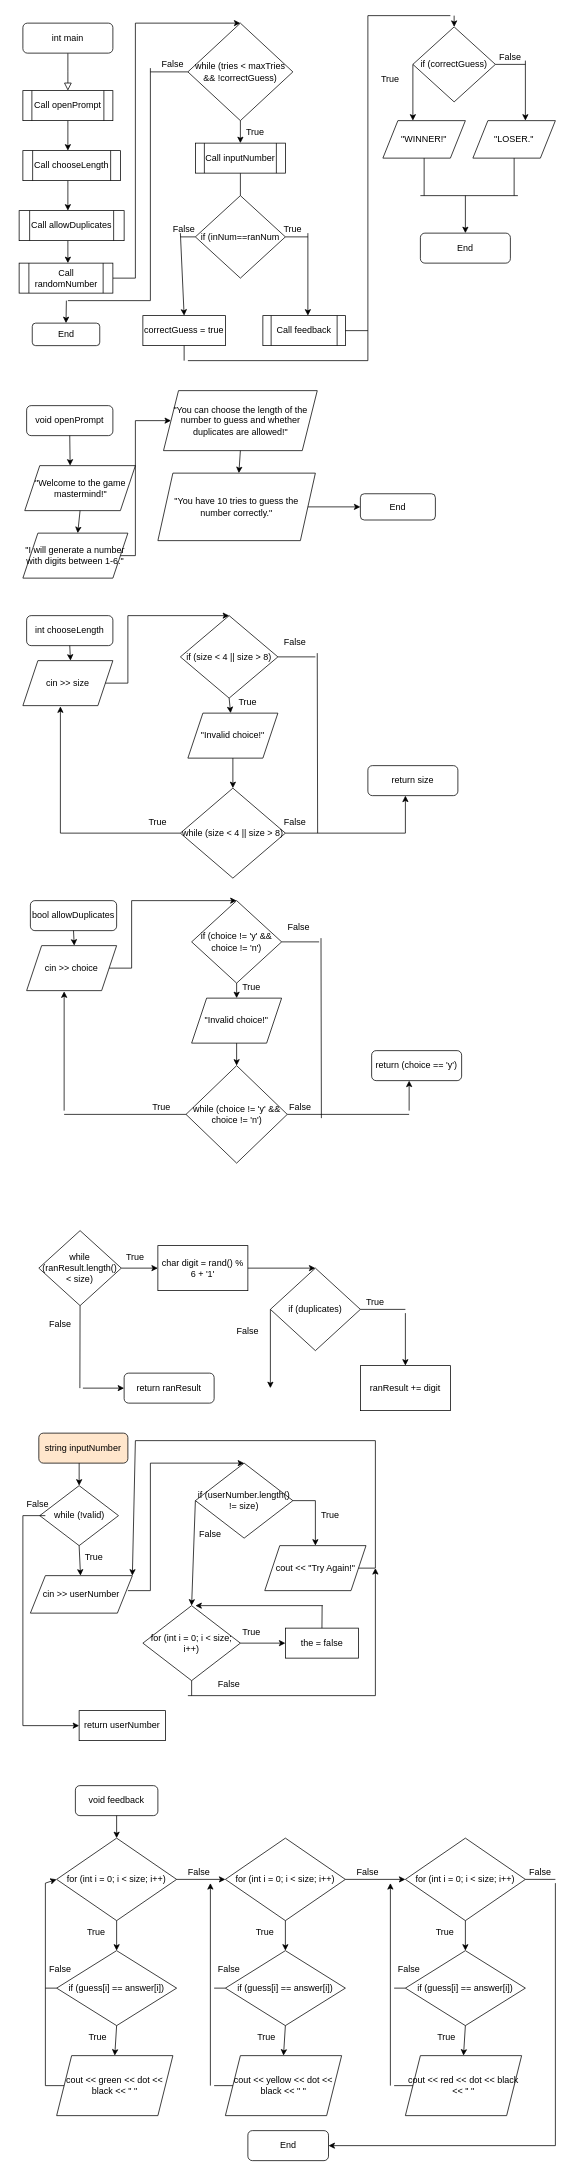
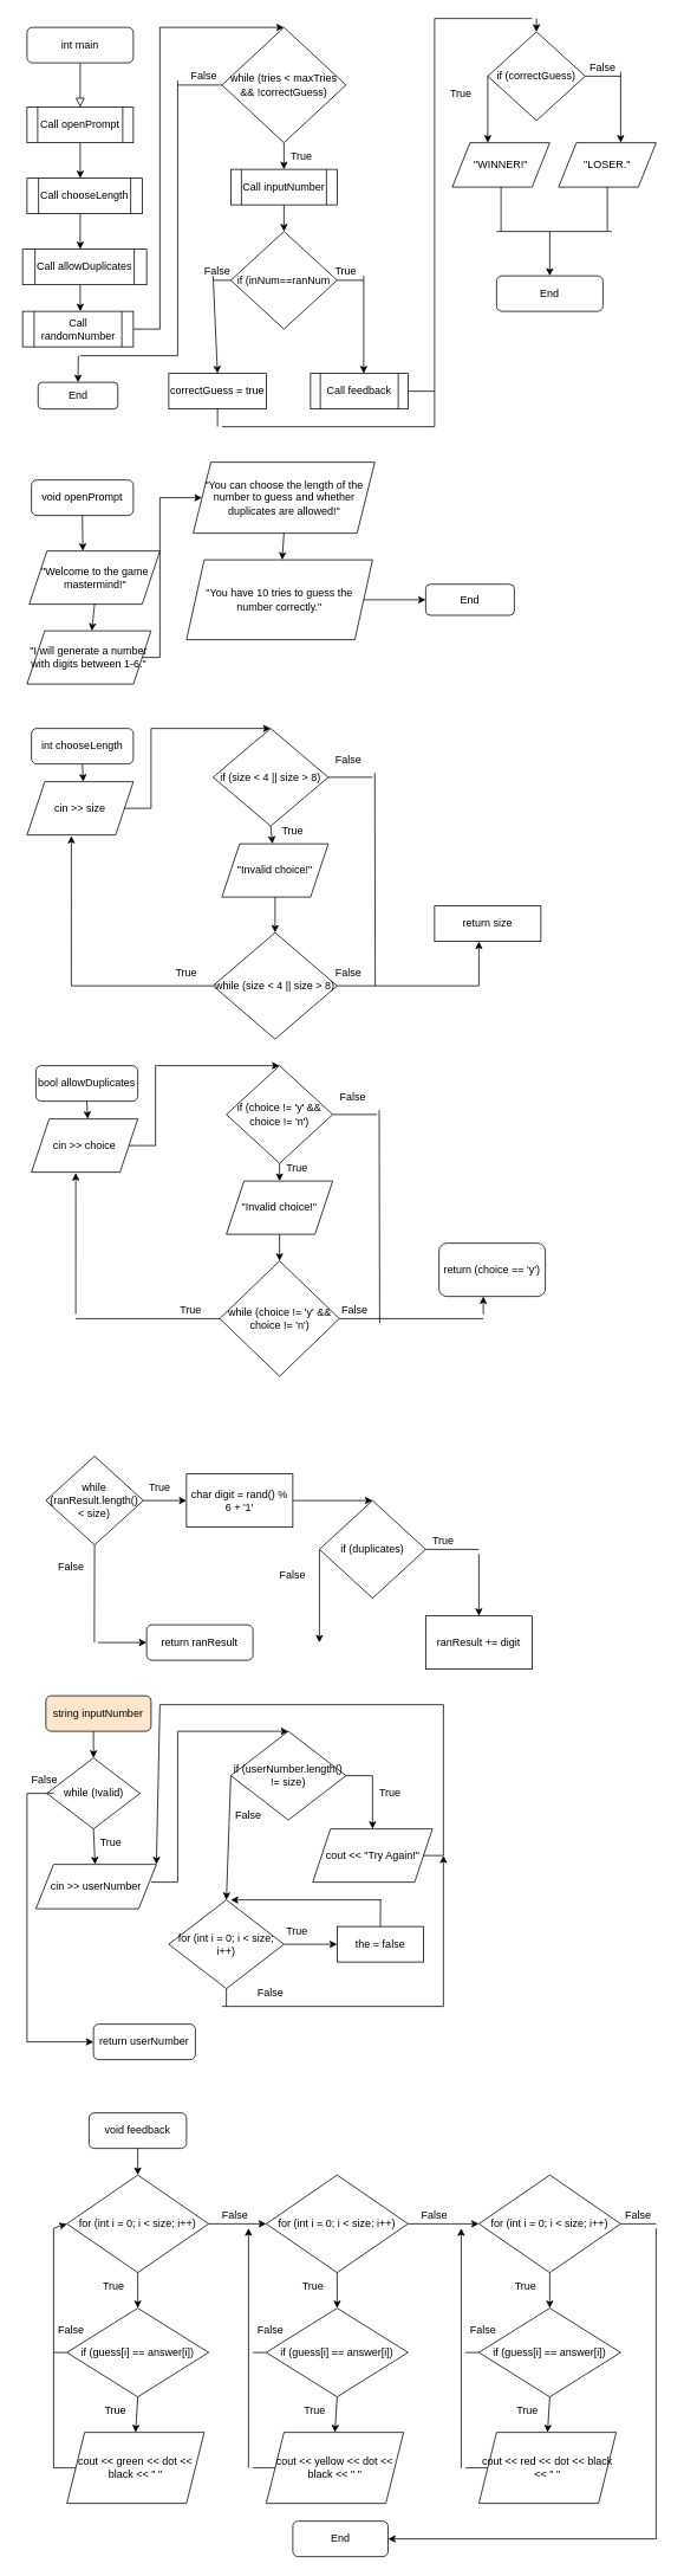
- <mxCell id="13" value="" style="endArrow=none;html=1;rounded=0;exitX=0.5;exitY=1;exitDx=0;exitDy=0;" edge="1" parent="1" source="20" target="14"><mxGeometry width="50" height="50" relative="1" as="geometry"><mxPoint x="320" y="230" as="sourcePoint" /><mxPoint x="320" y="260" as="targetPoint" /></mxGeometry></mxCell>
+ <mxCell id="13" value="" style="endArrow=classic;html=1;rounded=0;exitX=0.5;exitY=1;exitDx=0;exitDy=0;" edge="1" parent="1" source="20" target="14"><mxGeometry width="50" height="50" relative="1" as="geometry"><mxPoint x="320" y="230" as="sourcePoint" /><mxPoint x="320" y="260" as="targetPoint" /></mxGeometry></mxCell>
- <mxCell id="81" value="return size" style="rounded=1;whiteSpace=wrap;html=1;" vertex="1" parent="1"><mxGeometry x="490" y="1020" width="120" height="40" as="geometry" /></mxCell>
+ <mxCell id="81" value="return size" style="whiteSpace=wrap;html=1;rounded=0;" vertex="1" parent="1"><mxGeometry x="490" y="1020" width="120" height="40" as="geometry" /></mxCell>
- <mxCell id="101" value="return (choice == 'y')" style="rounded=1;whiteSpace=wrap;html=1;" vertex="1" parent="1"><mxGeometry x="495" y="1400" width="120" height="40" as="geometry" /></mxCell>
+ <mxCell id="101" value="return (choice == 'y')" style="rounded=1;whiteSpace=wrap;html=1;" vertex="1" parent="1"><mxGeometry x="495" y="1400" width="120" height="60" as="geometry" /></mxCell>
- <mxCell id="156" value="return userNumber" style="whiteSpace=wrap;html=1;rounded=0;" vertex="1" parent="1"><mxGeometry x="105" y="2280" width="115" height="40" as="geometry" /></mxCell>
+ <mxCell id="156" value="return userNumber" style="rounded=1;whiteSpace=wrap;html=1;" vertex="1" parent="1"><mxGeometry x="105" y="2280" width="115" height="40" as="geometry" /></mxCell>
